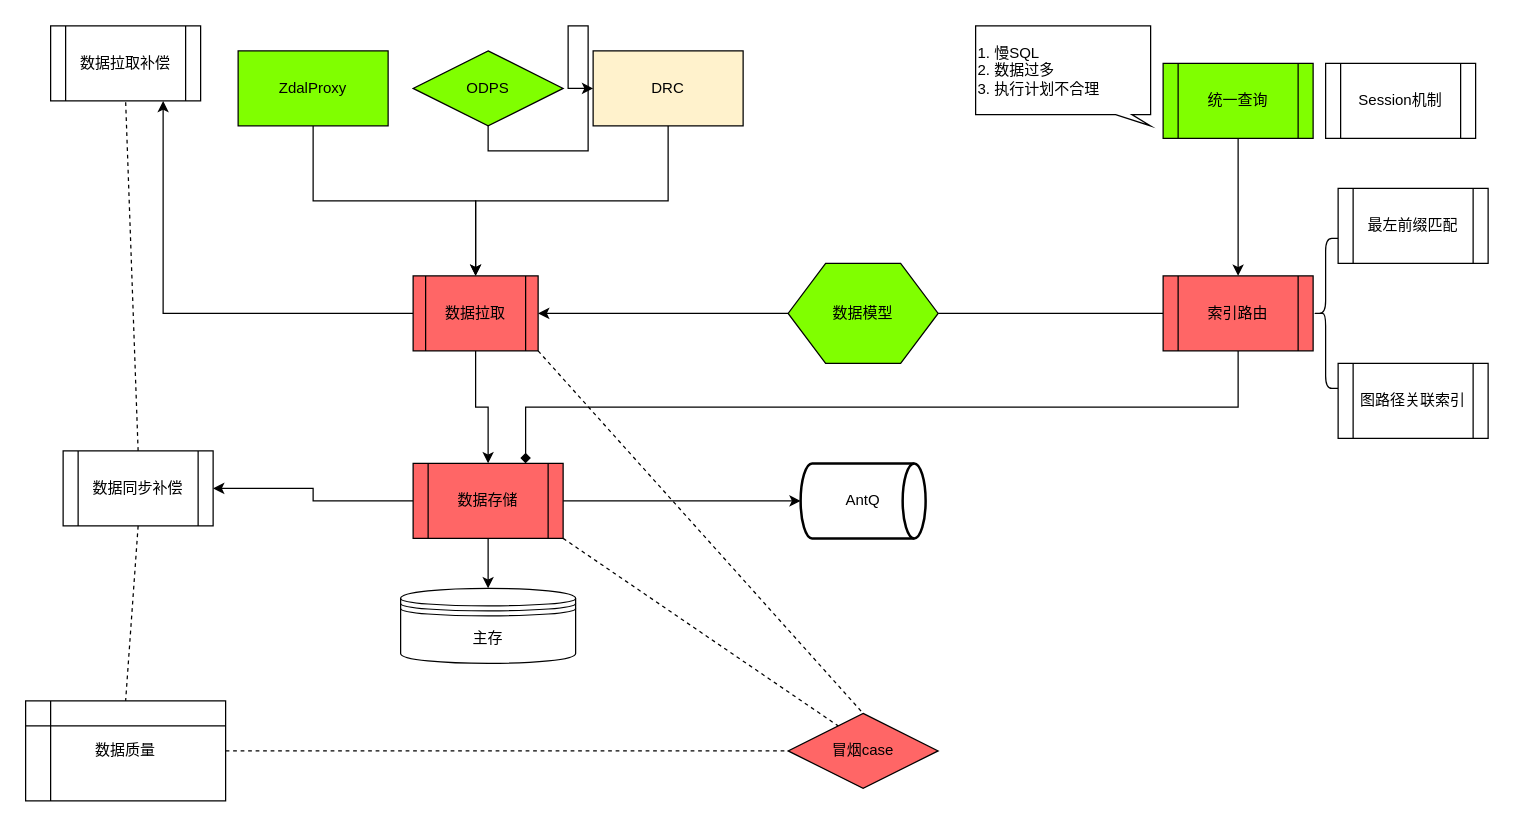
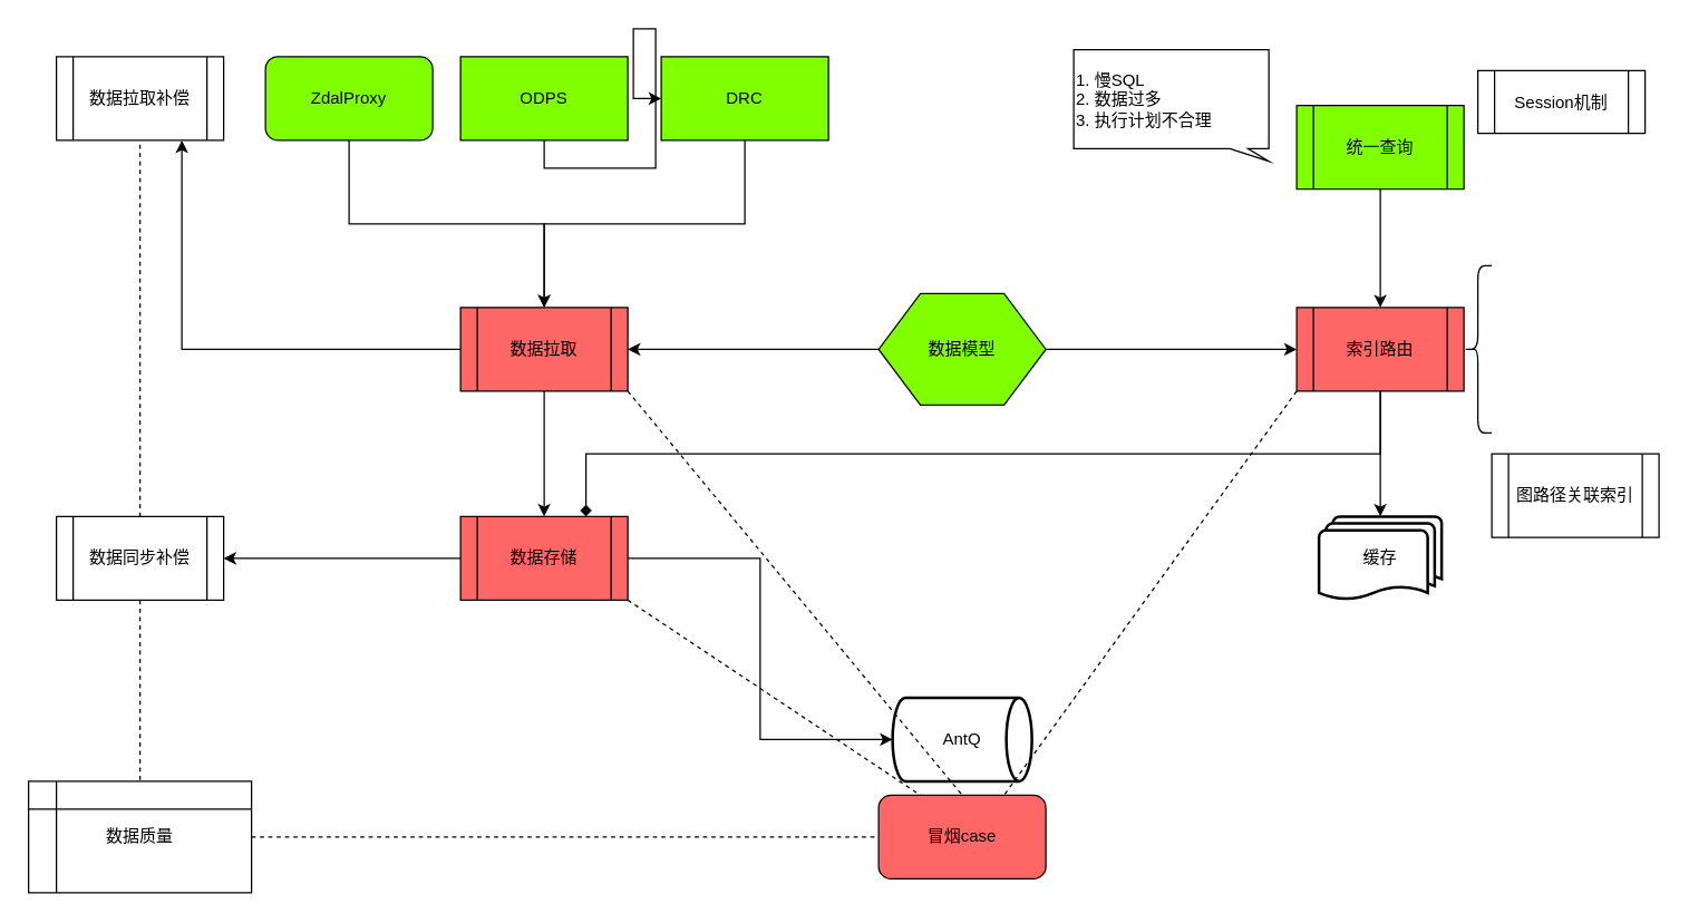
- <mxCell id="33" value="数据拉取补偿" style="shape=process;whiteSpace=wrap;html=1;backgroundOutline=1;" vertex="1" parent="1"><mxGeometry x="40" y="20" width="120" height="60" as="geometry" /></mxCell>
+ <mxCell id="33" value="数据拉取补偿" style="shape=process;whiteSpace=wrap;html=1;backgroundOutline=1;" vertex="1" parent="1"><mxGeometry x="40" y="40" width="120" height="60" as="geometry" /></mxCell>
- <mxCell id="26" value="1. 慢SQL&lt;br&gt;2. 数据过多&lt;br&gt;3. 执行计划不合理" style="shape=callout;whiteSpace=wrap;html=1;perimeter=calloutPerimeter;size=9;position=0.8;base=13;position2=1;align=left;" parent="1" vertex="1"><mxGeometry x="780" y="20" width="140" height="80" as="geometry" /></mxCell>
+ <mxCell id="26" value="1. 慢SQL&lt;br&gt;2. 数据过多&lt;br&gt;3. 执行计划不合理" style="shape=callout;whiteSpace=wrap;html=1;perimeter=calloutPerimeter;size=9;position=0.8;base=13;position2=1;align=left;" parent="1" vertex="1"><mxGeometry x="770" y="35" width="140" height="80" as="geometry" /></mxCell>
- <mxCell id="3" value="ZdalProxy" style="rounded=0;whiteSpace=wrap;html=1;fillColor=#80FF00;" parent="1" vertex="1"><mxGeometry x="190" y="40" width="120" height="60" as="geometry" /></mxCell>
+ <mxCell id="3" value="ZdalProxy" style="whiteSpace=wrap;html=1;fillColor=#80FF00;rounded=1;" parent="1" vertex="1"><mxGeometry x="190" y="40" width="120" height="60" as="geometry" /></mxCell>
- <mxCell id="5" value="ODPS" style="rhombus;whiteSpace=wrap;html=1;fillColor=#80FF00;" parent="1" vertex="1"><mxGeometry x="330" y="40" width="120" height="60" as="geometry" /></mxCell>
+ <mxCell id="5" value="ODPS" style="rounded=0;whiteSpace=wrap;html=1;fillColor=#80FF00;" parent="1" vertex="1"><mxGeometry x="330" y="40" width="120" height="60" as="geometry" /></mxCell>
- <mxCell id="7" value="DRC" style="rounded=0;whiteSpace=wrap;html=1;fillColor=#fff2cc;" parent="1" vertex="1"><mxGeometry x="474" y="40" width="120" height="60" as="geometry" /></mxCell>
+ <mxCell id="7" value="DRC" style="rounded=0;whiteSpace=wrap;html=1;fillColor=#80FF00;" parent="1" vertex="1"><mxGeometry x="474" y="40" width="120" height="60" as="geometry" /></mxCell>
- <mxCell id="25" value="统一查询" style="shape=process;whiteSpace=wrap;html=1;backgroundOutline=1;fillColor=#80FF00;" parent="1" vertex="1"><mxGeometry x="930" y="50" width="120" height="60" as="geometry" /></mxCell>
+ <mxCell id="25" value="统一查询" style="shape=process;whiteSpace=wrap;html=1;backgroundOutline=1;fillColor=#80FF00;" parent="1" vertex="1"><mxGeometry x="930" y="75" width="120" height="60" as="geometry" /></mxCell>
- <mxCell id="29" value="Session机制" style="shape=process;whiteSpace=wrap;html=1;backgroundOutline=1;" parent="1" vertex="1"><mxGeometry x="1060" y="50" width="120" height="60" as="geometry" /></mxCell>
+ <mxCell id="29" value="Session机制" style="shape=process;whiteSpace=wrap;html=1;backgroundOutline=1;" parent="1" vertex="1"><mxGeometry x="1060" y="50" width="120" height="45" as="geometry" /></mxCell>
- <mxCell id="28" value="最左前缀匹配" style="shape=process;whiteSpace=wrap;html=1;backgroundOutline=1;" parent="1" vertex="1"><mxGeometry x="1070" y="150" width="120" height="60" as="geometry" /></mxCell>
- <mxCell id="9" value="数据拉取" style="shape=process;whiteSpace=wrap;html=1;backgroundOutline=1;fillColor=#FF6666;" parent="1" vertex="1"><mxGeometry x="330" y="220" width="100" height="60" as="geometry" /></mxCell>
+ <mxCell id="9" value="数据拉取" style="shape=process;whiteSpace=wrap;html=1;backgroundOutline=1;fillColor=#FF6666;" parent="1" vertex="1"><mxGeometry x="330" y="220" width="120" height="60" as="geometry" /></mxCell>
- <mxCell id="11" style="edgeStyle=orthogonalEdgeStyle;rounded=0;orthogonalLoop=1;jettySize=auto;html=1;exitX=1;exitY=0.5;exitDx=0;exitDy=0;entryX=0;entryY=0.5;entryDx=0;entryDy=0;endArrow=none;" parent="1" source="13" target="23" edge="1"><mxGeometry relative="1" as="geometry" /></mxCell>
+ <mxCell id="11" style="edgeStyle=orthogonalEdgeStyle;rounded=0;orthogonalLoop=1;jettySize=auto;html=1;exitX=1;exitY=0.5;exitDx=0;exitDy=0;entryX=0;entryY=0.5;entryDx=0;entryDy=0;" parent="1" source="13" target="23" edge="1"><mxGeometry relative="1" as="geometry" /></mxCell>
- <mxCell id="30" value="图路径关联索引" style="shape=process;whiteSpace=wrap;html=1;backgroundOutline=1;" parent="1" vertex="1"><mxGeometry x="1070" y="290" width="120" height="60" as="geometry" /></mxCell>
+ <mxCell id="30" value="图路径关联索引" style="shape=process;whiteSpace=wrap;html=1;backgroundOutline=1;" parent="1" vertex="1"><mxGeometry x="1070" y="325" width="120" height="60" as="geometry" /></mxCell>
+ <mxCell id="21" style="edgeStyle=orthogonalEdgeStyle;rounded=0;orthogonalLoop=1;jettySize=auto;html=1;exitX=0.5;exitY=1;exitDx=0;exitDy=0;entryX=0.5;entryY=0;entryDx=0;entryDy=0;entryPerimeter=0;" parent="1" source="23" target="20" edge="1"><mxGeometry relative="1" as="geometry" /></mxCell>
- <mxCell id="34" value="数据同步补偿" style="shape=process;whiteSpace=wrap;html=1;backgroundOutline=1;" vertex="1" parent="1"><mxGeometry x="50" y="360" width="120" height="60" as="geometry" /></mxCell>
+ <mxCell id="34" value="数据同步补偿" style="shape=process;whiteSpace=wrap;html=1;backgroundOutline=1;" vertex="1" parent="1"><mxGeometry x="40" y="370" width="120" height="60" as="geometry" /></mxCell>
- <mxCell id="19" value="AntQ" style="strokeWidth=2;html=1;shape=mxgraph.flowchart.direct_data;whiteSpace=wrap;" parent="1" vertex="1"><mxGeometry x="640" y="370" width="100" height="60" as="geometry" /></mxCell>
+ <mxCell id="19" value="AntQ" style="strokeWidth=2;html=1;shape=mxgraph.flowchart.direct_data;whiteSpace=wrap;" parent="1" vertex="1"><mxGeometry x="640" y="500" width="100" height="60" as="geometry" /></mxCell>
+ <mxCell id="20" value="缓存" style="strokeWidth=2;html=1;shape=mxgraph.flowchart.multi-document;whiteSpace=wrap;" parent="1" vertex="1"><mxGeometry x="946" y="370" width="88" height="60" as="geometry" /></mxCell>
+ <mxCell id="39" value="" style="endArrow=none;dashed=1;html=1;entryX=0.75;entryY=0;entryDx=0;entryDy=0;exitX=0;exitY=1;exitDx=0;exitDy=0;" edge="1" parent="1" source="23" target="32"><mxGeometry width="50" height="50" relative="1" as="geometry"><mxPoint x="870" y="290" as="sourcePoint" /><mxPoint x="730" y="580" as="targetPoint" /></mxGeometry></mxCell>
- <mxCell id="14" style="edgeStyle=orthogonalEdgeStyle;rounded=0;orthogonalLoop=1;jettySize=auto;html=1;exitX=0.5;exitY=1;exitDx=0;exitDy=0;entryX=0.5;entryY=0;entryDx=0;entryDy=0;" parent="1" source="17" target="18" edge="1"><mxGeometry relative="1" as="geometry" /></mxCell>
- <mxCell id="18" value="主存" style="shape=datastore;whiteSpace=wrap;html=1;" parent="1" vertex="1"><mxGeometry x="320" y="470" width="140" height="60" as="geometry" /></mxCell>
- <mxCell id="32" value="冒烟case" style="rhombus;whiteSpace=wrap;html=1;fillColor=#FF6666;" vertex="1" parent="1"><mxGeometry x="630" y="570" width="120" height="60" as="geometry" /></mxCell>
+ <mxCell id="32" value="冒烟case" style="rounded=1;whiteSpace=wrap;html=1;fillColor=#FF6666;" vertex="1" parent="1"><mxGeometry x="630" y="570" width="120" height="60" as="geometry" /></mxCell>
